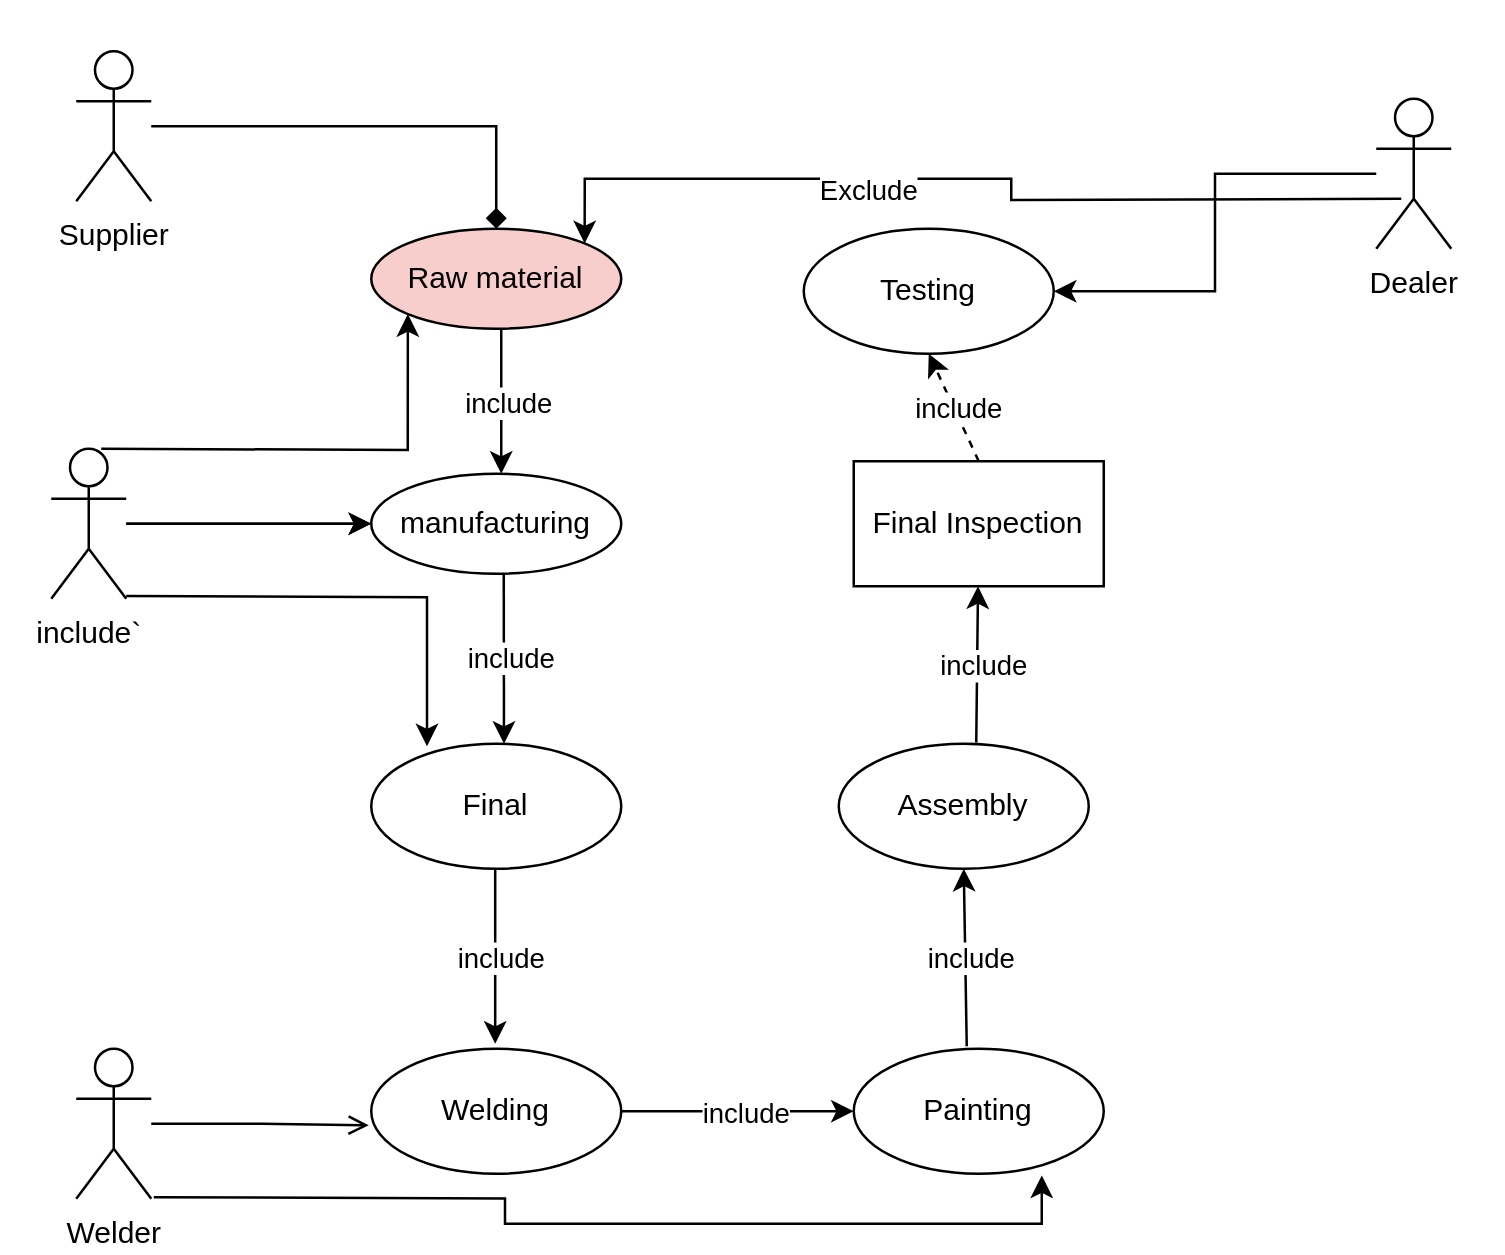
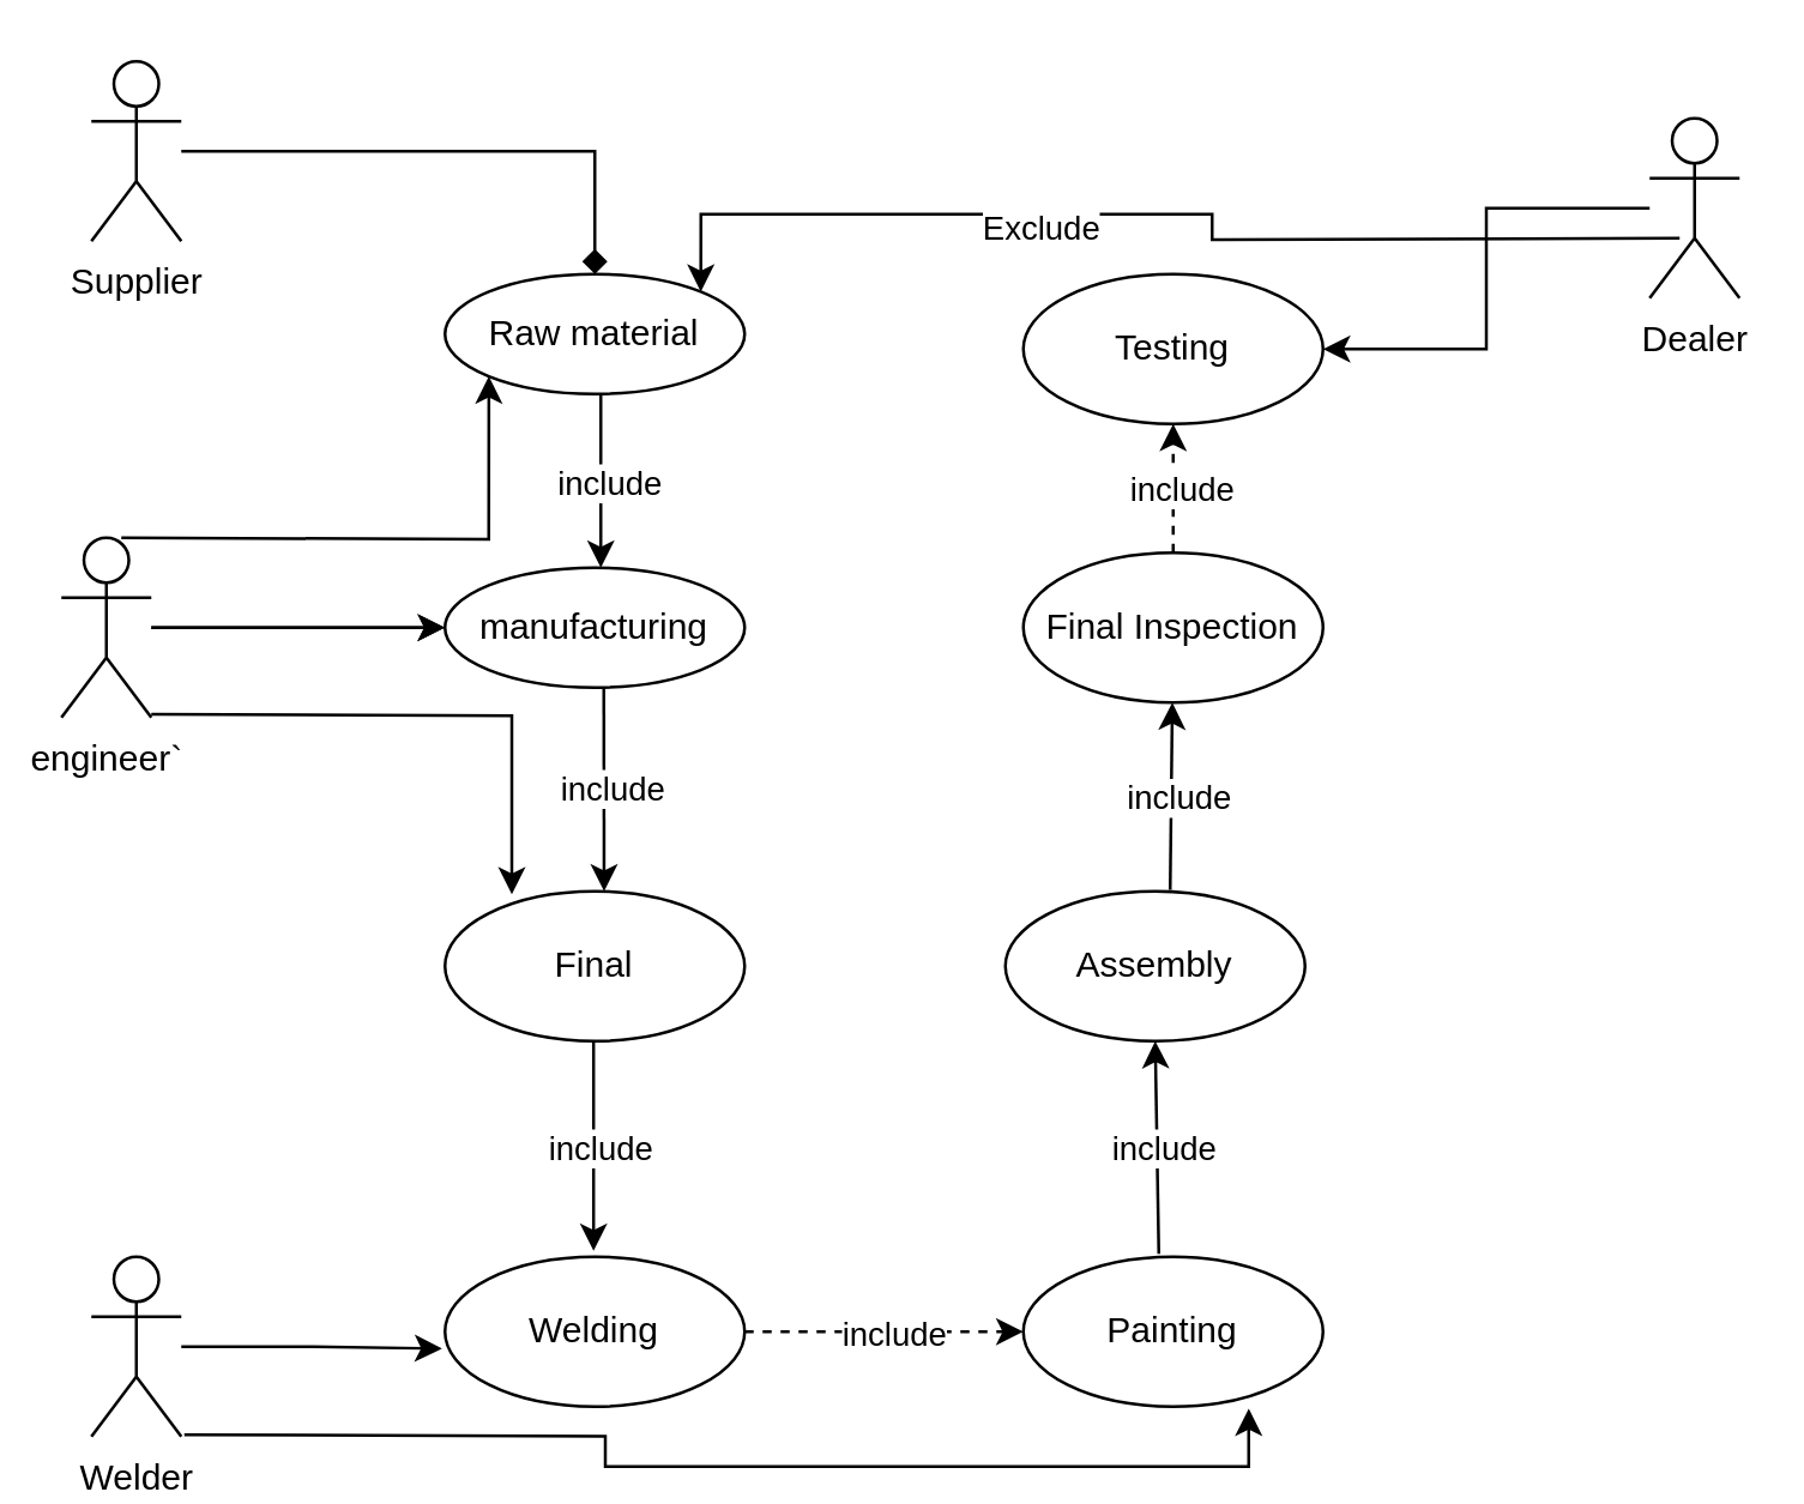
- <mxCell id="2" value="Raw material" style="ellipse;whiteSpace=wrap;html=1;fillColor=#f8cecc;" vertex="1" parent="1"><mxGeometry x="148" y="91" width="100" height="40" as="geometry" /></mxCell>
+ <mxCell id="2" value="Raw material" style="ellipse;whiteSpace=wrap;html=1;" vertex="1" parent="1"><mxGeometry x="148" y="91" width="100" height="40" as="geometry" /></mxCell>
- <mxCell id="9" value="Testing" style="ellipse;whiteSpace=wrap;html=1;" vertex="1" parent="1"><mxGeometry x="321" y="91" width="100" height="50" as="geometry" /></mxCell>
+ <mxCell id="9" value="Testing" style="ellipse;whiteSpace=wrap;html=1;" vertex="1" parent="1"><mxGeometry x="341" y="91" width="100" height="50" as="geometry" /></mxCell>
- <mxCell id="8" value="Final Inspection" style="whiteSpace=wrap;html=1;rounded=0;" vertex="1" parent="1"><mxGeometry x="341" y="184" width="100" height="50" as="geometry" /></mxCell>
+ <mxCell id="8" value="Final Inspection" style="ellipse;whiteSpace=wrap;html=1;" vertex="1" parent="1"><mxGeometry x="341" y="184" width="100" height="50" as="geometry" /></mxCell>
- <mxCell id="14" value="include`" style="shape=umlActor;verticalLabelPosition=bottom;verticalAlign=top;html=1;outlineConnect=0;" vertex="1" parent="1"><mxGeometry x="20" y="179" width="30" height="60" as="geometry" /></mxCell>
+ <mxCell id="14" value="engineer`" style="shape=umlActor;verticalLabelPosition=bottom;verticalAlign=top;html=1;outlineConnect=0;" vertex="1" parent="1"><mxGeometry x="20" y="179" width="30" height="60" as="geometry" /></mxCell>
- <mxCell id="25" value="" style="endArrow=classic;html=1;rounded=0;entryX=0;entryY=0.5;entryDx=0;entryDy=0;exitX=1;exitY=0.5;exitDx=0;exitDy=0;" edge="1" parent="1" source="5" target="6"><mxGeometry relative="1" as="geometry"><mxPoint x="248" y="449" as="sourcePoint" /><mxPoint x="248" y="519" as="targetPoint" /><Array as="points" /></mxGeometry></mxCell>
+ <mxCell id="25" value="" style="endArrow=classic;html=1;rounded=0;entryX=0;entryY=0.5;entryDx=0;entryDy=0;exitX=1;exitY=0.5;exitDx=0;exitDy=0;dashed=1;" edge="1" parent="1" source="5" target="6"><mxGeometry relative="1" as="geometry"><mxPoint x="248" y="449" as="sourcePoint" /><mxPoint x="248" y="519" as="targetPoint" /><Array as="points" /></mxGeometry></mxCell>
- <mxCell id="31" value="" style="edgeStyle=orthogonalEdgeStyle;rounded=0;orthogonalLoop=1;jettySize=auto;html=1;entryX=-0.01;entryY=0.613;entryDx=0;entryDy=0;entryPerimeter=0;endArrow=open;" edge="1" parent="1" source="32" target="5"><mxGeometry relative="1" as="geometry"><mxPoint x="270" y="469" as="targetPoint" /></mxGeometry></mxCell>
+ <mxCell id="31" value="" style="edgeStyle=orthogonalEdgeStyle;rounded=0;orthogonalLoop=1;jettySize=auto;html=1;entryX=-0.01;entryY=0.613;entryDx=0;entryDy=0;entryPerimeter=0;" edge="1" parent="1" source="32" target="5"><mxGeometry relative="1" as="geometry"><mxPoint x="270" y="469" as="targetPoint" /></mxGeometry></mxCell>
